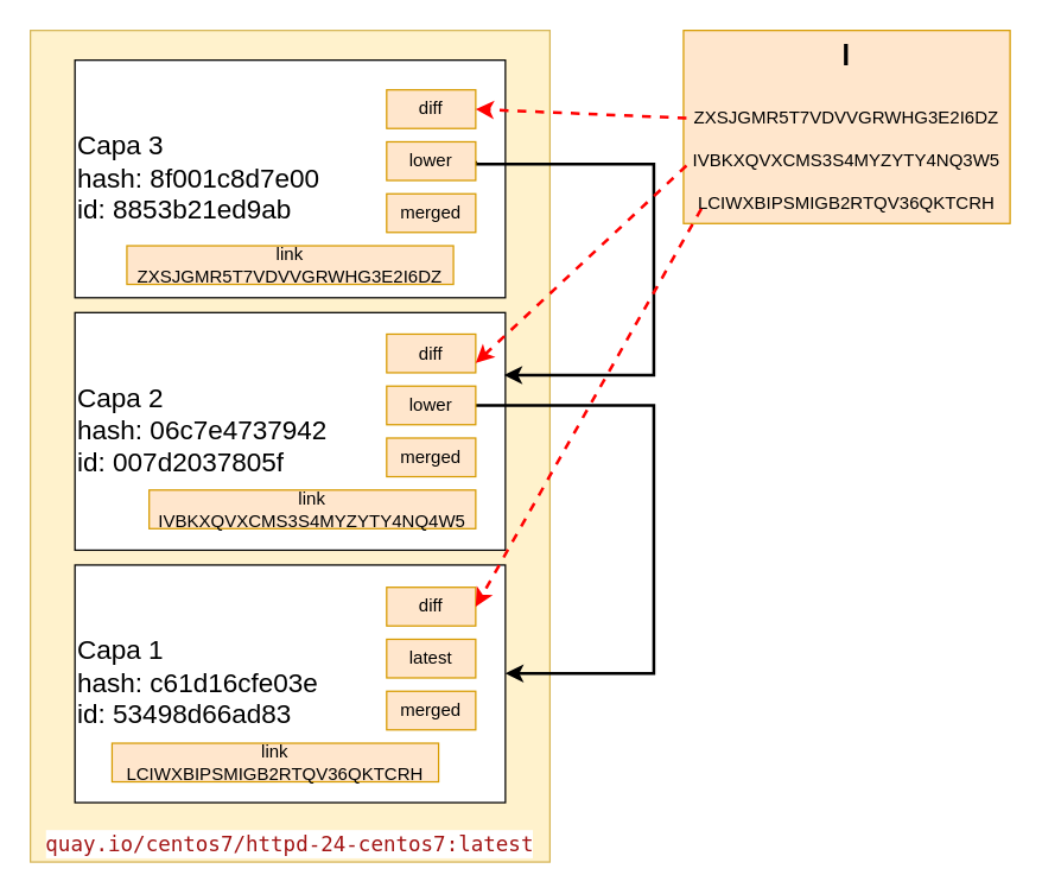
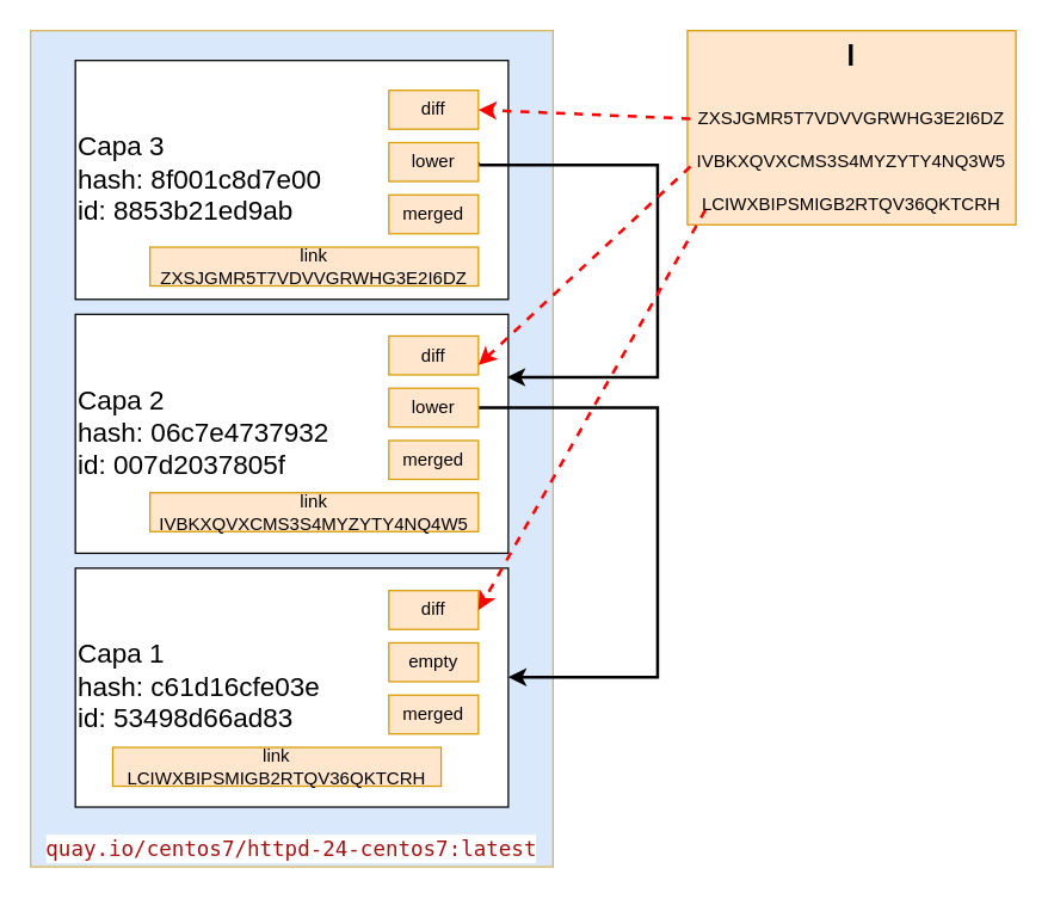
- <mxCell id="19" value="&lt;div&gt;link&lt;/div&gt;&lt;div&gt;ZXSJGMR5T7VDVVGRWHG3E2I6DZ&lt;/div&gt;" style="rounded=0;whiteSpace=wrap;html=1;fillColor=#ffe6cc;strokeColor=#d79b00;" vertex="1" parent="1"><mxGeometry x="85" y="165" width="220" height="26" as="geometry" /></mxCell>
+ <mxCell id="19" value="&lt;div&gt;link&lt;/div&gt;&lt;div&gt;ZXSJGMR5T7VDVVGRWHG3E2I6DZ&lt;/div&gt;" style="rounded=0;whiteSpace=wrap;html=1;fillColor=#ffe6cc;strokeColor=#d79b00;" vertex="1" parent="1"><mxGeometry x="100" y="165" width="220" height="26" as="geometry" /></mxCell>
- <mxCell id="4" value="&lt;div style=&quot;font-size: 18px;&quot;&gt;Capa 2&lt;br style=&quot;font-size: 18px;&quot;&gt;&lt;/div&gt;&lt;div style=&quot;font-size: 18px;&quot;&gt;hash: 06c7e4737942&lt;/div&gt;&lt;div style=&quot;font-size: 18px;&quot;&gt;id: 007d2037805f&lt;/div&gt;" style="rounded=0;whiteSpace=wrap;html=1;align=left;fontSize=18;" parent="1" vertex="1"><mxGeometry x="50" y="210" width="290" height="160" as="geometry" /></mxCell>
+ <mxCell id="4" value="&lt;div style=&quot;font-size: 18px;&quot;&gt;Capa 2&lt;br style=&quot;font-size: 18px;&quot;&gt;&lt;/div&gt;&lt;div style=&quot;font-size: 18px;&quot;&gt;hash: 06c7e4737932&lt;/div&gt;&lt;div style=&quot;font-size: 18px;&quot;&gt;id: 007d2037805f&lt;/div&gt;" style="rounded=0;whiteSpace=wrap;html=1;align=left;fontSize=18;" parent="1" vertex="1"><mxGeometry x="50" y="210" width="290" height="160" as="geometry" /></mxCell>
- <mxCell id="7" value="latest" style="rounded=0;whiteSpace=wrap;html=1;fillColor=#ffe6cc;strokeColor=#d79b00;" vertex="1" parent="1"><mxGeometry x="260" y="430" width="60" height="26" as="geometry" /></mxCell>
+ <mxCell id="7" value="empty" style="rounded=0;whiteSpace=wrap;html=1;fillColor=#ffe6cc;strokeColor=#d79b00;" vertex="1" parent="1"><mxGeometry x="260" y="430" width="60" height="26" as="geometry" /></mxCell>
- <mxCell id="2" value="&lt;div style=&quot;color: #000000;background-color: #ffffff;font-family: 'Droid Sans Mono', 'monospace', monospace;font-weight: normal;font-size: 14px;line-height: 19px;white-space: pre;&quot;&gt;&lt;div&gt;&lt;span style=&quot;color: #a31515;&quot;&gt;quay.io/centos7/httpd-24-centos7:latest&lt;/span&gt;&lt;/div&gt;&lt;/div&gt;" style="rounded=0;whiteSpace=wrap;html=1;fillColor=#fff2cc;strokeColor=#d6b656;verticalAlign=bottom;" parent="1" vertex="1"><mxGeometry x="20" y="20" width="350" height="560" as="geometry" /></mxCell>
+ <mxCell id="2" value="&lt;div style=&quot;color: #000000;background-color: #ffffff;font-family: 'Droid Sans Mono', 'monospace', monospace;font-weight: normal;font-size: 14px;line-height: 19px;white-space: pre;&quot;&gt;&lt;div&gt;&lt;span style=&quot;color: #a31515;&quot;&gt;quay.io/centos7/httpd-24-centos7:latest&lt;/span&gt;&lt;/div&gt;&lt;/div&gt;" style="rounded=0;whiteSpace=wrap;html=1;fillColor=#dae8fc;strokeColor=#d6b656;verticalAlign=bottom;" parent="1" vertex="1"><mxGeometry x="20" y="20" width="350" height="560" as="geometry" /></mxCell>
